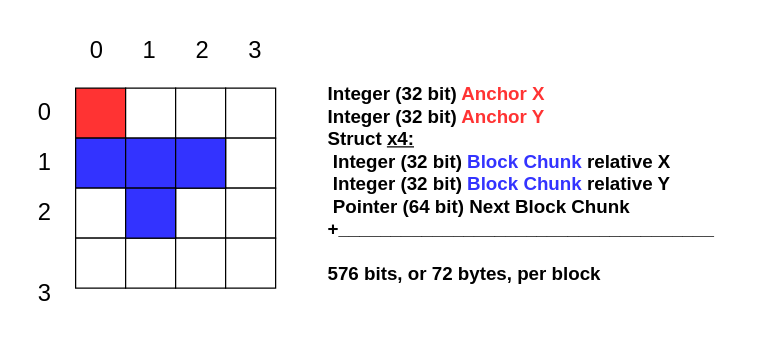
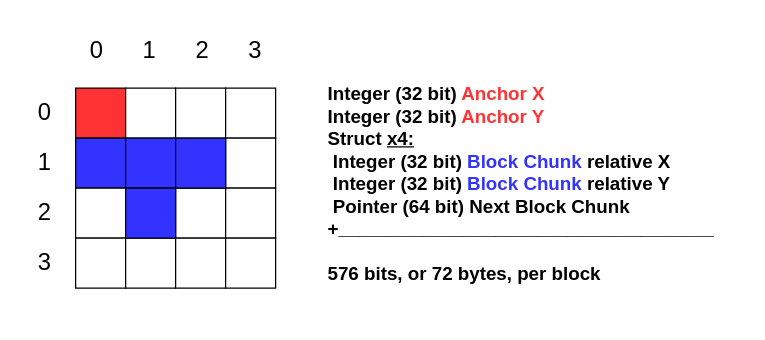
- <mxCell id="22" value="&lt;font style=&quot;font-size: 19px;&quot;&gt;&lt;font style=&quot;font-size: 19px;&quot;&gt;3&lt;/font&gt;&lt;/font&gt;" style="text;html=1;align=center;verticalAlign=middle;resizable=0;points=[];autosize=1;strokeColor=none;fillColor=none;" vertex="1" parent="1"><mxGeometry x="20" y="215" width="30" height="40" as="geometry" /></mxCell>
+ <mxCell id="22" value="&lt;font style=&quot;font-size: 19px;&quot;&gt;&lt;font style=&quot;font-size: 19px;&quot;&gt;3&lt;/font&gt;&lt;/font&gt;" style="text;html=1;align=center;verticalAlign=middle;resizable=0;points=[];autosize=1;strokeColor=none;fillColor=none;" vertex="1" parent="1"><mxGeometry x="20" y="190" width="30" height="40" as="geometry" /></mxCell>
